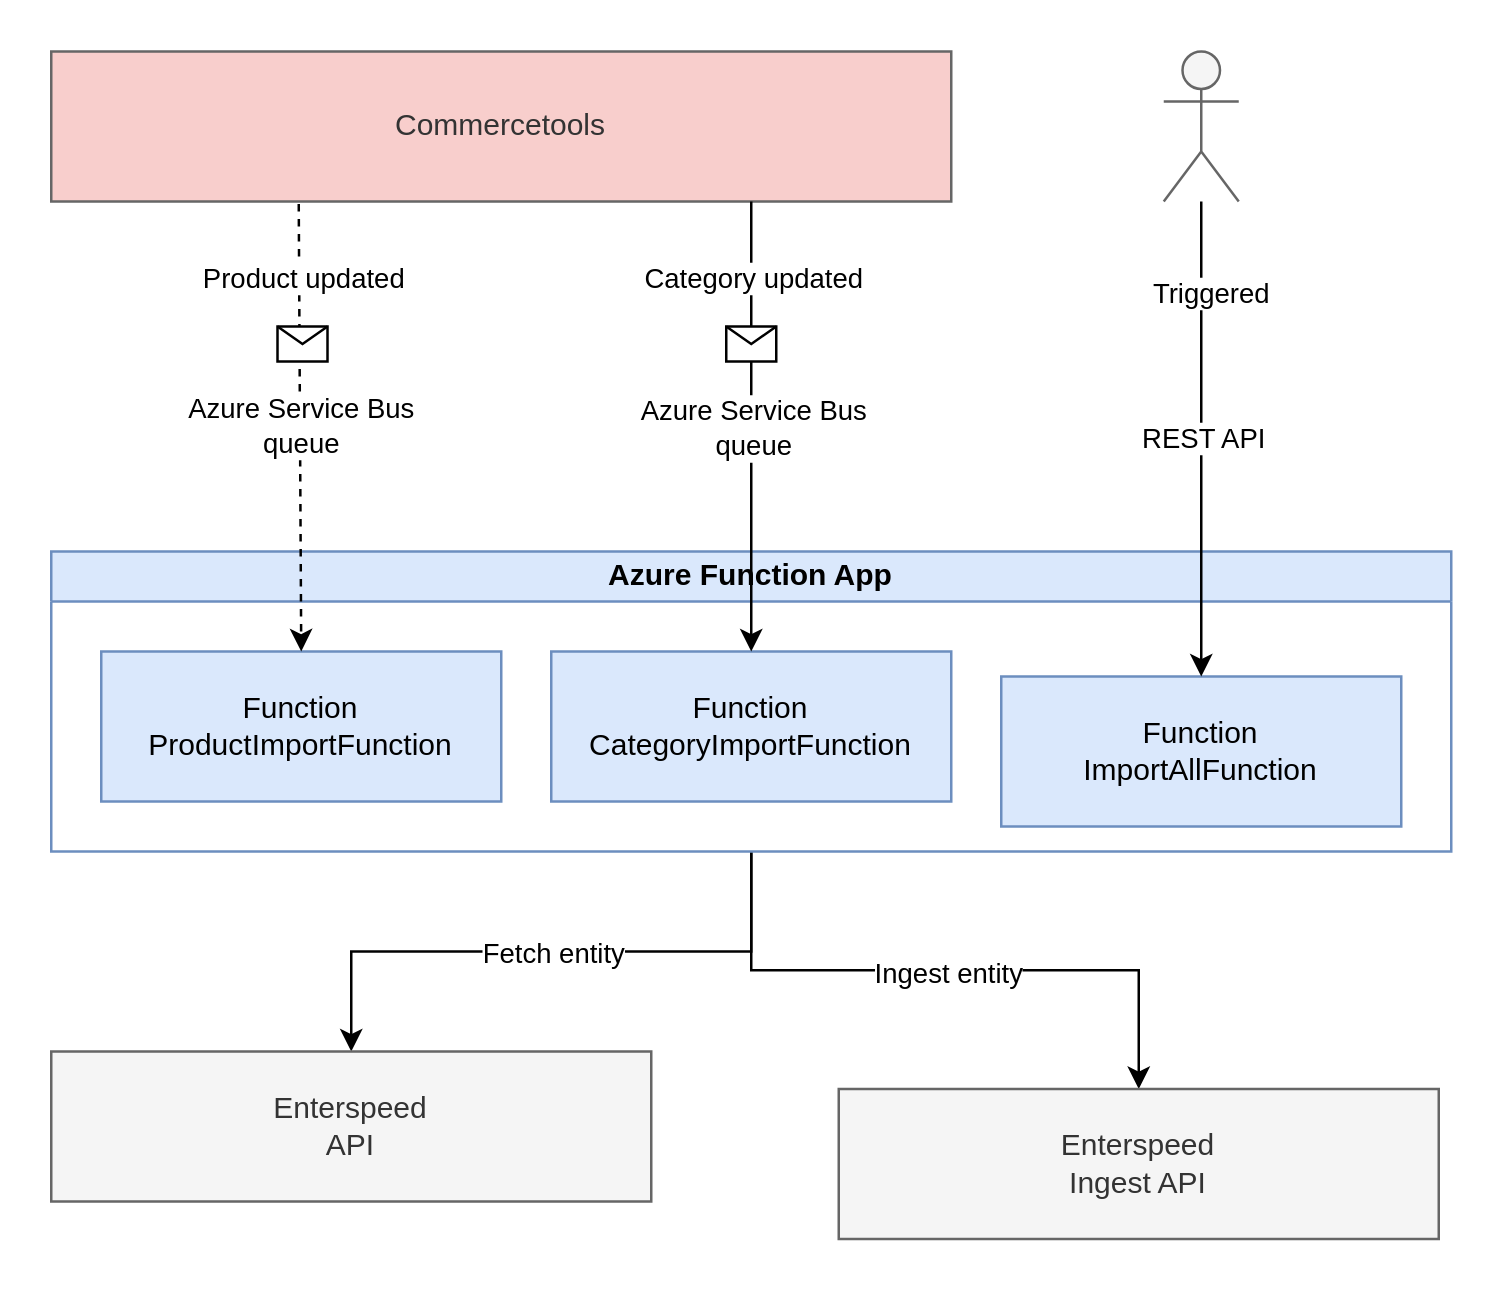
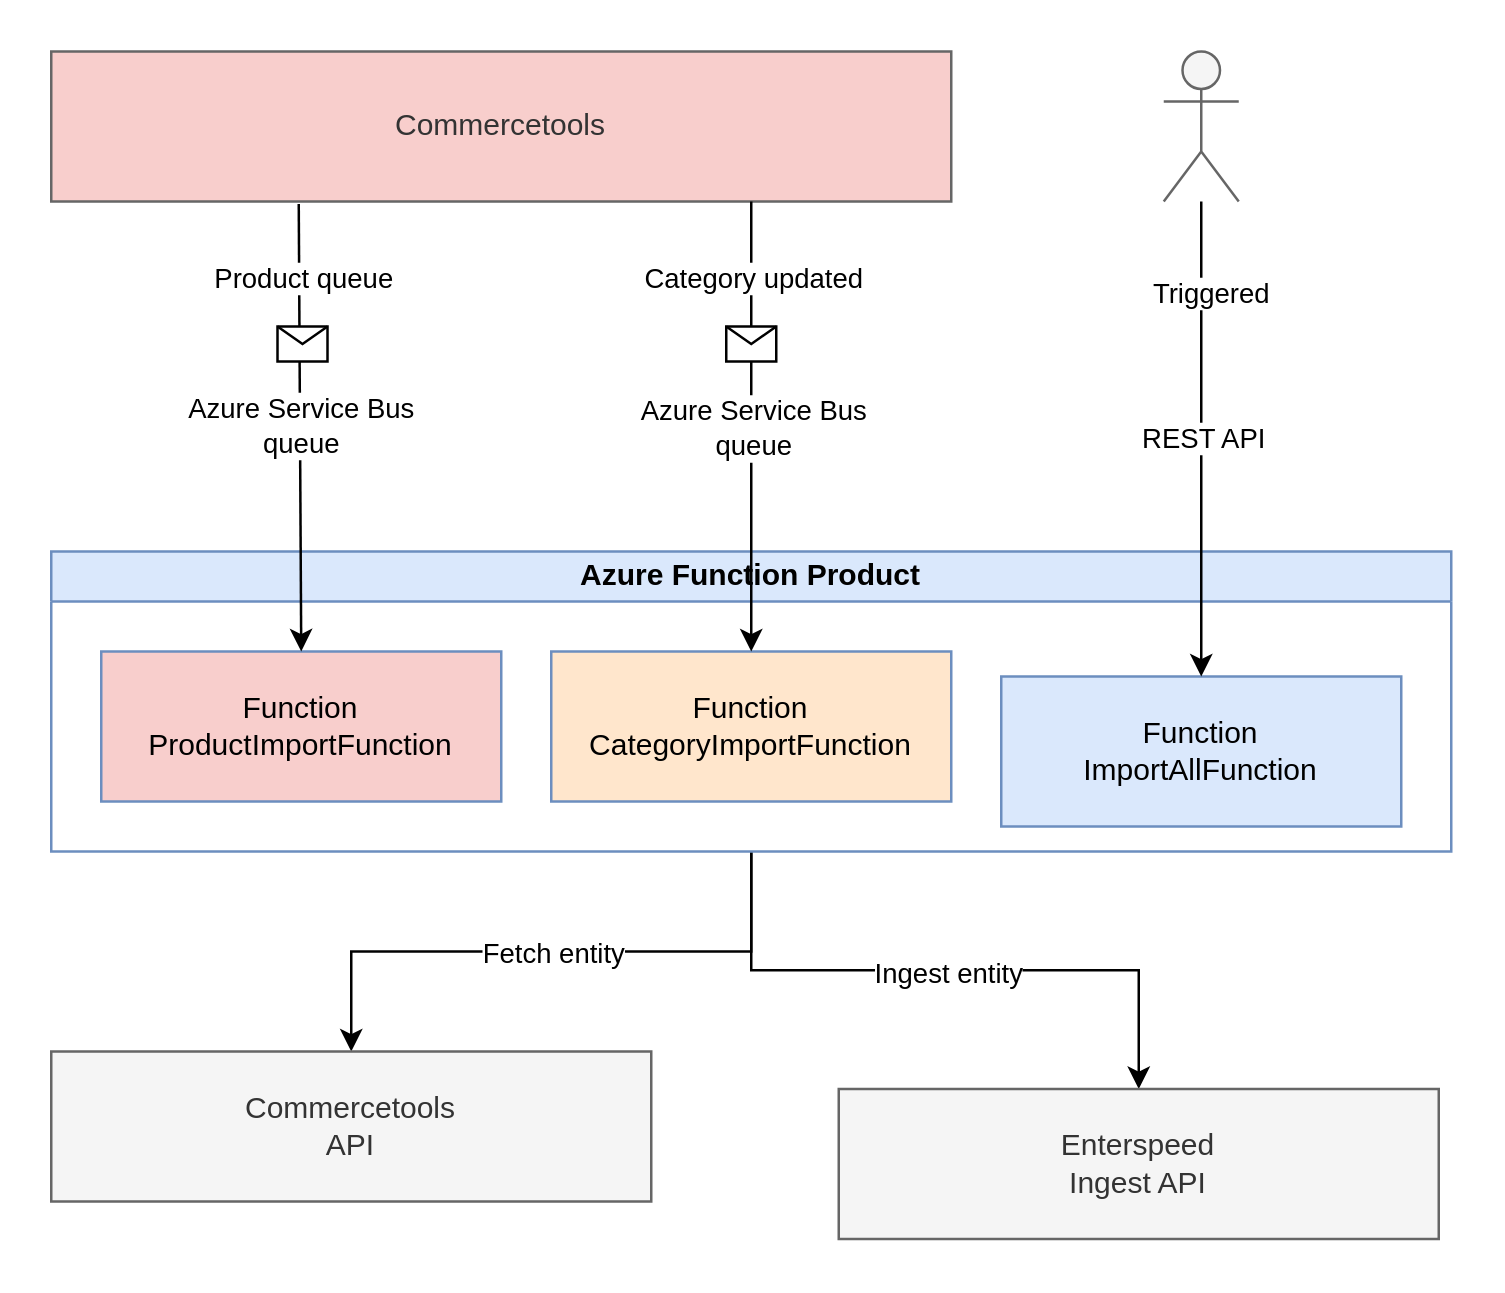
- <mxCell id="23" value="Product updated" style="edgeLabel;html=1;align=center;verticalAlign=middle;resizable=0;points=[];fontColor=none;" parent="1" vertex="1" connectable="0"><mxGeometry x="120" y="110" as="geometry" /></mxCell>
+ <mxCell id="23" value="Product queue" style="edgeLabel;html=1;align=center;verticalAlign=middle;resizable=0;points=[];fontColor=none;" parent="1" vertex="1" connectable="0"><mxGeometry x="120" y="110" as="geometry" /></mxCell>
- <mxCell id="16" value="Azure Service Bus &lt;br&gt;queue" style="endArrow=classic;html=1;rounded=0;entryX=0.5;entryY=0;entryDx=0;entryDy=0;exitX=0.275;exitY=1.017;exitDx=0;exitDy=0;exitPerimeter=0;dashed=1;" parent="1" source="12" target="7" edge="1"><mxGeometry x="-0.006" y="1" relative="1" as="geometry"><mxPoint x="120" y="90" as="sourcePoint" /><mxPoint x="470" y="150" as="targetPoint" /><Array as="points" /><mxPoint as="offset" /></mxGeometry></mxCell>
+ <mxCell id="16" value="Azure Service Bus &lt;br&gt;queue" style="endArrow=classic;html=1;rounded=0;entryX=0.5;entryY=0;entryDx=0;entryDy=0;exitX=0.275;exitY=1.017;exitDx=0;exitDy=0;exitPerimeter=0;" parent="1" source="12" target="7" edge="1"><mxGeometry x="-0.006" y="1" relative="1" as="geometry"><mxPoint x="120" y="90" as="sourcePoint" /><mxPoint x="470" y="150" as="targetPoint" /><Array as="points" /><mxPoint as="offset" /></mxGeometry></mxCell>
- <mxCell id="6" value="Azure Function App" style="swimlane;whiteSpace=wrap;html=1;startSize=20;fillColor=#dae8fc;strokeColor=#6c8ebf;" parent="1" vertex="1"><mxGeometry x="20" y="220" width="560" height="120" as="geometry" /></mxCell>
+ <mxCell id="6" value="Azure Function Product" style="swimlane;whiteSpace=wrap;html=1;startSize=20;fillColor=#dae8fc;strokeColor=#6c8ebf;" parent="1" vertex="1"><mxGeometry x="20" y="220" width="560" height="120" as="geometry" /></mxCell>
- <mxCell id="7" value="Function&lt;br&gt;ProductImportFunction" style="rounded=0;whiteSpace=wrap;html=1;fillColor=#dae8fc;strokeColor=#6c8ebf;" parent="6" vertex="1"><mxGeometry x="20" y="40" width="160" height="60" as="geometry" /></mxCell>
+ <mxCell id="7" value="Function&lt;br&gt;ProductImportFunction" style="rounded=0;whiteSpace=wrap;html=1;fillColor=#f8cecc;strokeColor=#6c8ebf;" parent="6" vertex="1"><mxGeometry x="20" y="40" width="160" height="60" as="geometry" /></mxCell>
- <mxCell id="8" value="Function&lt;br&gt;CategoryImportFunction" style="rounded=0;whiteSpace=wrap;html=1;fillColor=#dae8fc;strokeColor=#6c8ebf;" parent="6" vertex="1"><mxGeometry x="200" y="40" width="160" height="60" as="geometry" /></mxCell>
+ <mxCell id="8" value="Function&lt;br&gt;CategoryImportFunction" style="rounded=0;whiteSpace=wrap;html=1;fillColor=#ffe6cc;strokeColor=#6c8ebf;" parent="6" vertex="1"><mxGeometry x="200" y="40" width="160" height="60" as="geometry" /></mxCell>
- <mxCell id="10" value="Enterspeed&lt;br&gt;API" style="rounded=0;whiteSpace=wrap;html=1;fillColor=#f5f5f5;fontColor=#333333;strokeColor=#666666;" parent="1" vertex="1"><mxGeometry x="20" y="420" width="240" height="60" as="geometry" /></mxCell>
+ <mxCell id="10" value="Commercetools&lt;br&gt;API" style="rounded=0;whiteSpace=wrap;html=1;fillColor=#f5f5f5;fontColor=#333333;strokeColor=#666666;" parent="1" vertex="1"><mxGeometry x="20" y="420" width="240" height="60" as="geometry" /></mxCell>
